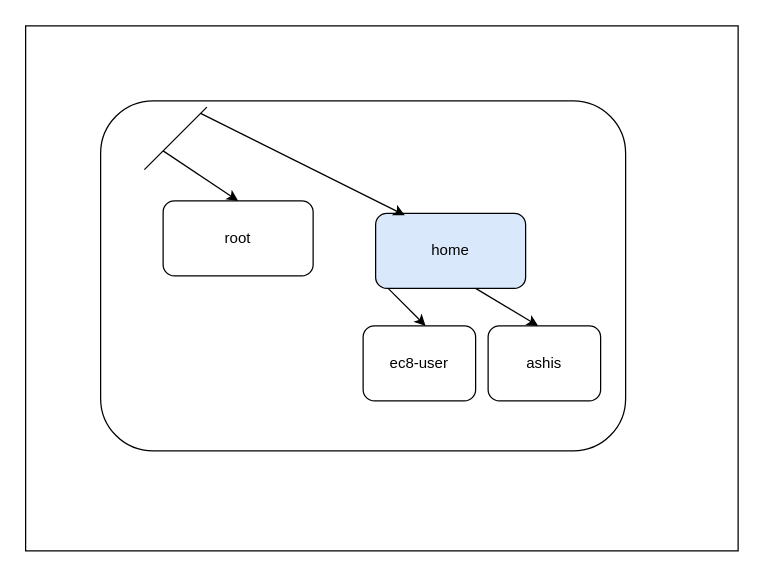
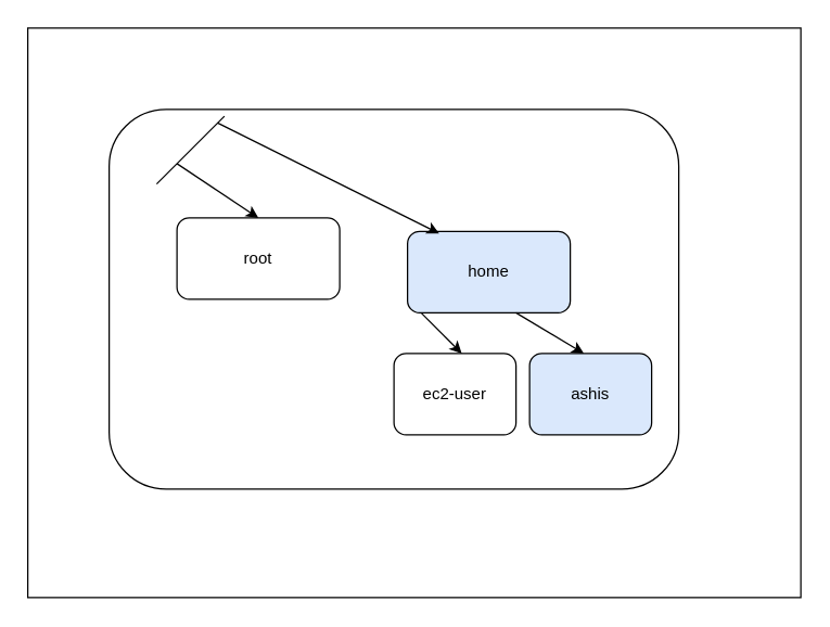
- <mxCell id="9" value="ec8-user" style="rounded=1;whiteSpace=wrap;html=1;" vertex="1" parent="1"><mxGeometry x="290" y="260" width="90" height="60" as="geometry" /></mxCell>
+ <mxCell id="9" value="ec2-user" style="rounded=1;whiteSpace=wrap;html=1;" vertex="1" parent="1"><mxGeometry x="290" y="260" width="90" height="60" as="geometry" /></mxCell>
- <mxCell id="10" value="ashis" style="rounded=1;whiteSpace=wrap;html=1;" vertex="1" parent="1"><mxGeometry x="390" y="260" width="90" height="60" as="geometry" /></mxCell>
+ <mxCell id="10" value="ashis" style="rounded=1;whiteSpace=wrap;html=1;fillColor=#dae8fc;" vertex="1" parent="1"><mxGeometry x="390" y="260" width="90" height="60" as="geometry" /></mxCell>
